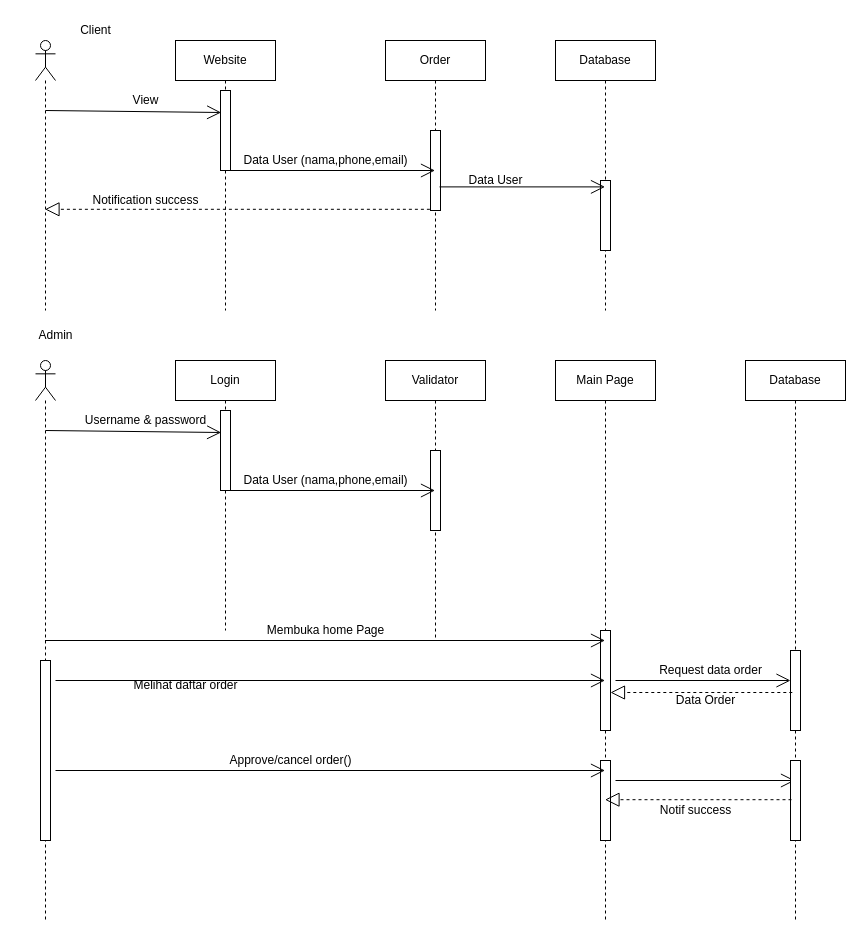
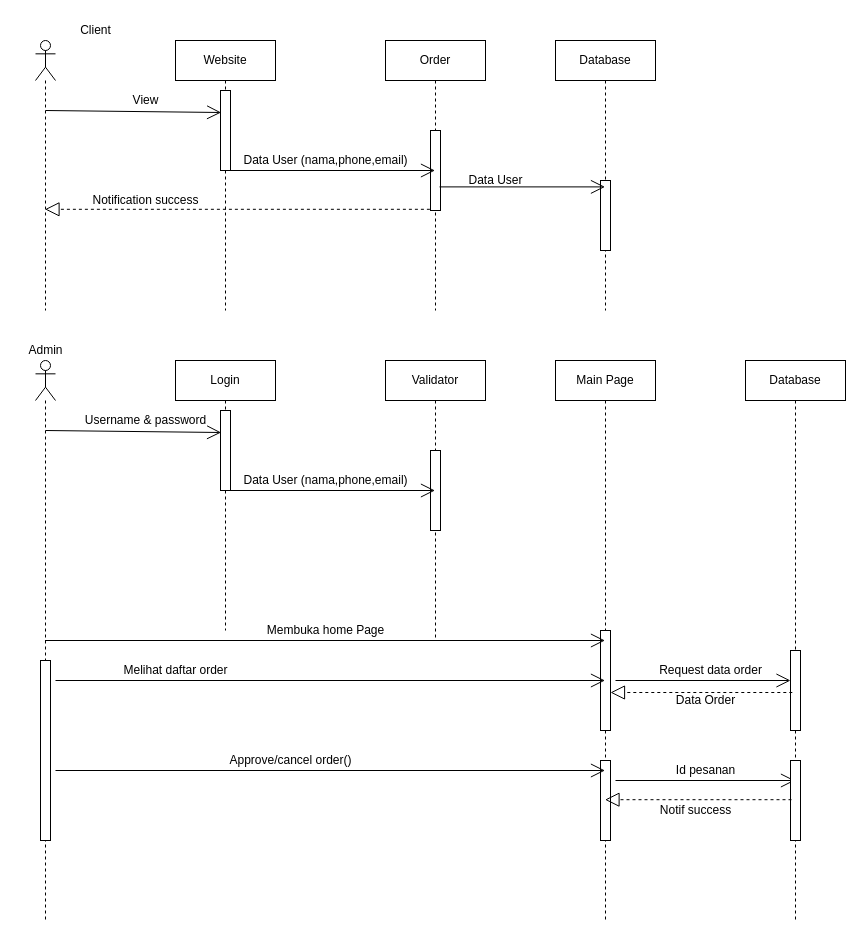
- <mxCell id="34" value="Admin" style="text;html=1;align=center;verticalAlign=middle;resizable=0;points=[];autosize=1;" vertex="1" parent="1"><mxGeometry x="30" y="325" width="50" height="20" as="geometry" /></mxCell>
+ <mxCell id="34" value="Admin" style="text;html=1;align=center;verticalAlign=middle;resizable=0;points=[];autosize=1;" vertex="1" parent="1"><mxGeometry x="20" y="340" width="50" height="20" as="geometry" /></mxCell>
- <mxCell id="37" value="Melihat daftar order" style="text;html=1;align=center;verticalAlign=middle;resizable=0;points=[];autosize=1;" vertex="1" parent="1"><mxGeometry x="125" y="675" width="120" height="20" as="geometry" /></mxCell>
+ <mxCell id="37" value="Melihat daftar order" style="text;html=1;align=center;verticalAlign=middle;resizable=0;points=[];autosize=1;" vertex="1" parent="1"><mxGeometry x="115" y="660" width="120" height="20" as="geometry" /></mxCell>
+ <mxCell id="46" value="Id pesanan" style="text;html=1;align=center;verticalAlign=middle;resizable=0;points=[];autosize=1;" vertex="1" parent="1"><mxGeometry x="670" y="760" width="70" height="20" as="geometry" /></mxCell>
